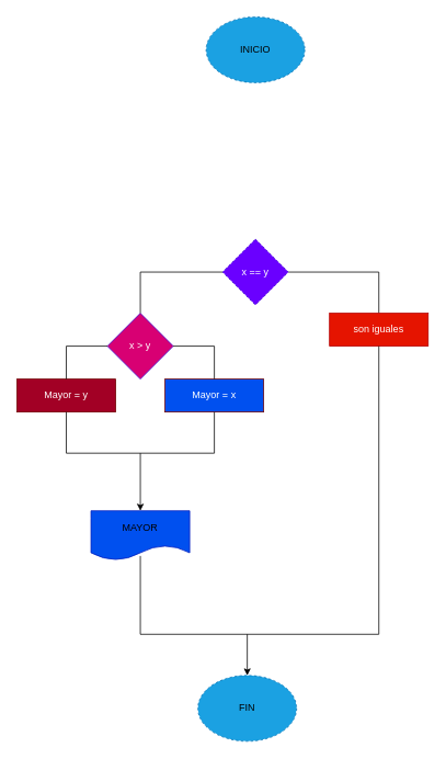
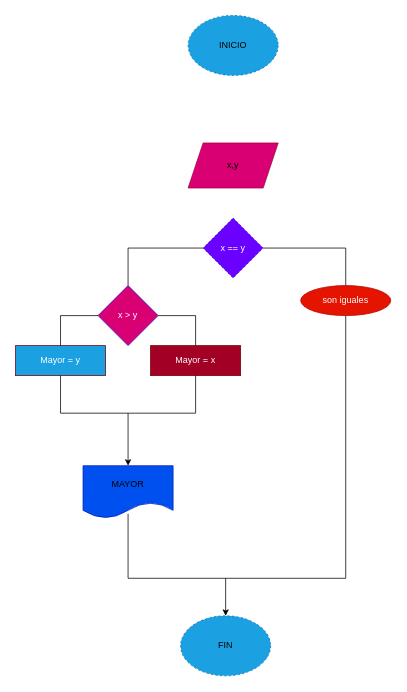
+ <mxCell id="3" value="&lt;font color=&quot;#000000&quot;&gt;x,y&lt;br&gt;&lt;/font&gt;" style="shape=parallelogram;perimeter=parallelogramPerimeter;whiteSpace=wrap;html=1;fixedSize=1;fillColor=#d80073;fontColor=#ffffff;strokeColor=#A50040;" parent="1" vertex="1"><mxGeometry x="250" y="190" width="120" height="60" as="geometry" /></mxCell>
- <mxCell id="12" value="son iguales" style="rounded=0;whiteSpace=wrap;html=1;fontColor=#ffffff;fillColor=#e51400;strokeColor=#B20000;" vertex="1" parent="1"><mxGeometry x="400" y="380" width="120" height="40" as="geometry" /></mxCell>
+ <mxCell id="12" value="son iguales" style="ellipse;whiteSpace=wrap;html=1;fontColor=#ffffff;fillColor=#e51400;strokeColor=#B20000;" vertex="1" parent="1"><mxGeometry x="400" y="380" width="120" height="40" as="geometry" /></mxCell>
- <mxCell id="10" value="Mayor = y" style="rounded=0;whiteSpace=wrap;html=1;fontColor=#ffffff;fillColor=#a20025;strokeColor=#6F0000;" vertex="1" parent="1"><mxGeometry x="20" y="460" width="120" height="40" as="geometry" /></mxCell>
+ <mxCell id="10" value="Mayor = y" style="rounded=0;whiteSpace=wrap;html=1;fontColor=#ffffff;fillColor=#1ba1e2;strokeColor=#6F0000;" vertex="1" parent="1"><mxGeometry x="20" y="460" width="120" height="40" as="geometry" /></mxCell>
- <mxCell id="9" value="Mayor = x" style="rounded=0;whiteSpace=wrap;html=1;fontColor=#ffffff;fillColor=#0050ef;strokeColor=#6F0000;" vertex="1" parent="1"><mxGeometry x="200" y="460" width="120" height="40" as="geometry" /></mxCell>
+ <mxCell id="9" value="Mayor = x" style="rounded=0;whiteSpace=wrap;html=1;fontColor=#ffffff;fillColor=#a20025;strokeColor=#6F0000;" vertex="1" parent="1"><mxGeometry x="200" y="460" width="120" height="40" as="geometry" /></mxCell>
- <mxCell id="8" value="&lt;font color=&quot;#000000&quot;&gt;MAYOR&lt;/font&gt;" style="shape=document;whiteSpace=wrap;html=1;boundedLbl=1;fontColor=#ffffff;fillColor=#0050ef;strokeColor=#001DBC;" vertex="1" parent="1"><mxGeometry x="110" y="620" width="120" height="60" as="geometry" /></mxCell>
+ <mxCell id="8" value="&lt;font color=&quot;#000000&quot;&gt;MAYOR&lt;/font&gt;" style="shape=document;whiteSpace=wrap;html=1;boundedLbl=1;fontColor=#ffffff;fillColor=#0050ef;strokeColor=#001DBC;" vertex="1" parent="1"><mxGeometry x="110" y="620" width="120" height="70" as="geometry" /></mxCell>
